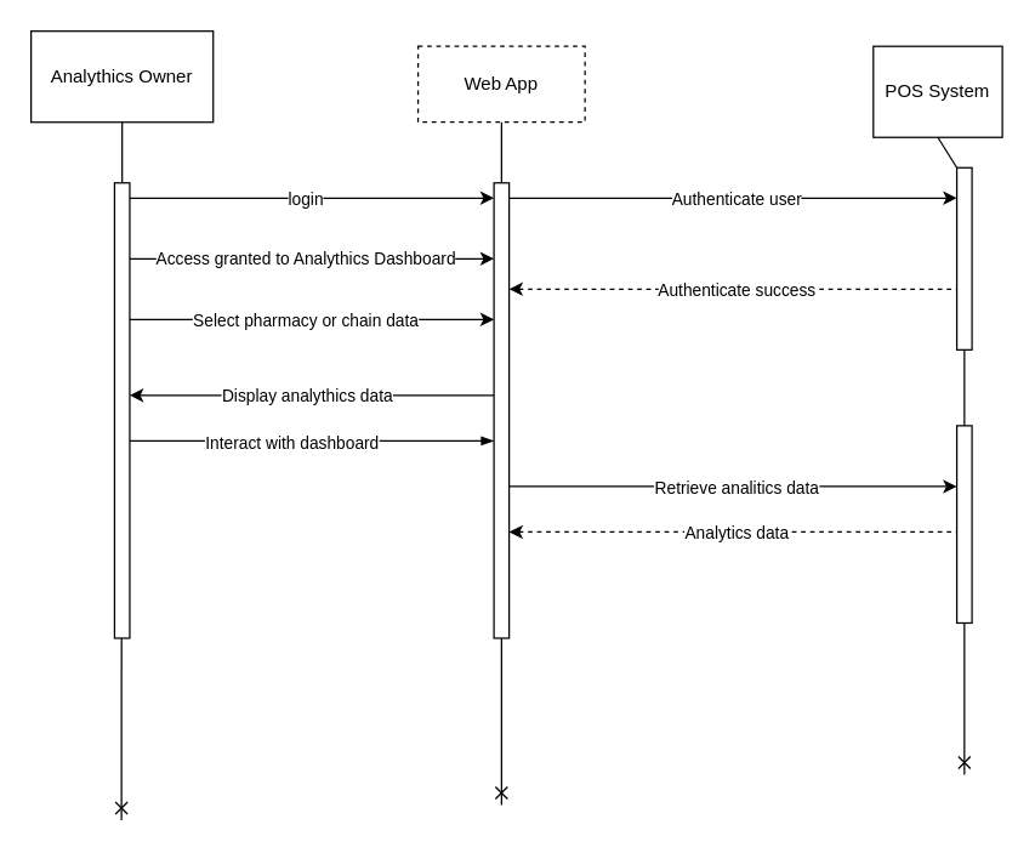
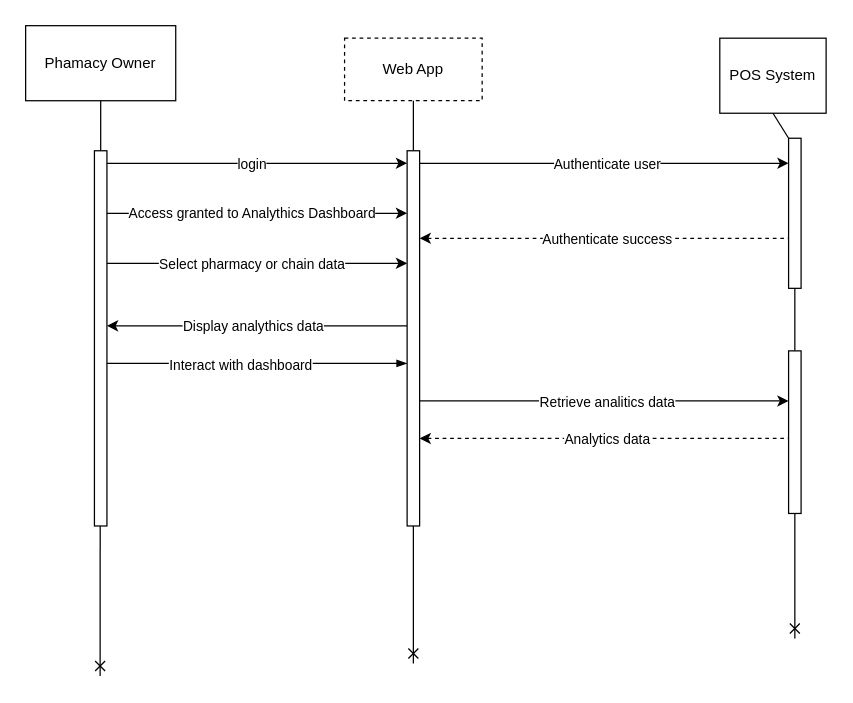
- <mxCell id="3" value="Analythics Owner" style="rounded=0;whiteSpace=wrap;html=1;" parent="1" vertex="1"><mxGeometry x="20" y="20" width="120" height="60" as="geometry" /></mxCell>
+ <mxCell id="3" value="Phamacy Owner" style="rounded=0;whiteSpace=wrap;html=1;" parent="1" vertex="1"><mxGeometry x="20" y="20" width="120" height="60" as="geometry" /></mxCell>
